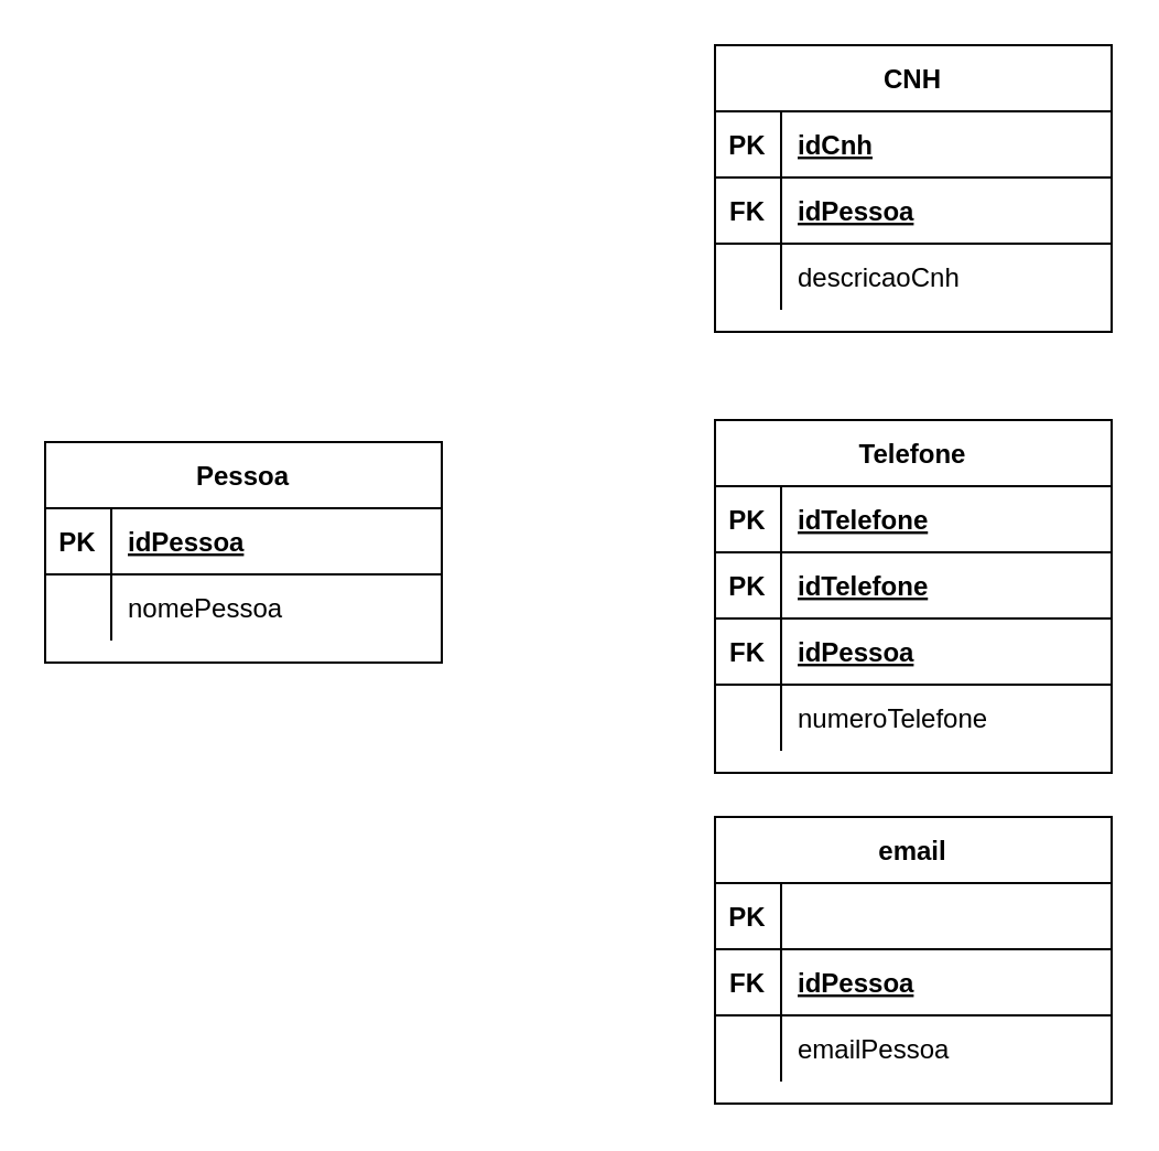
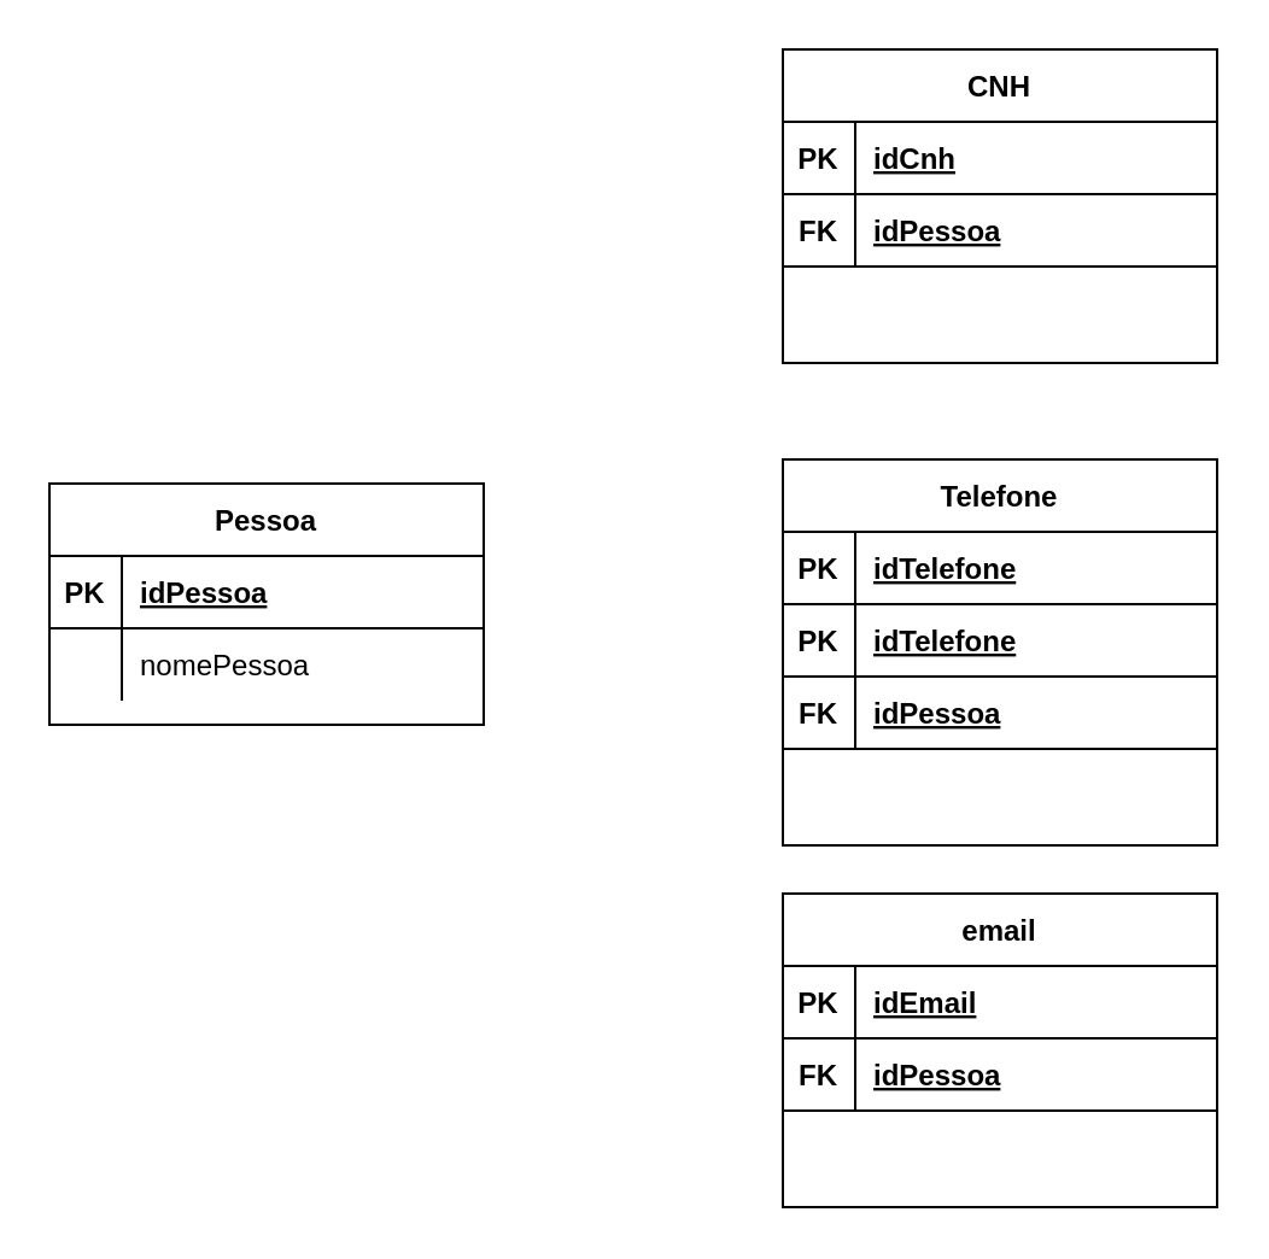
- <mxCell id="18" value="descricaoCnh" style="shape=partialRectangle;connectable=0;fillColor=none;top=0;left=0;bottom=0;right=0;align=left;spacingLeft=6;overflow=hidden;" vertex="1" parent="16"><mxGeometry x="30" width="150" height="30" as="geometry" /></mxCell>
- <mxCell id="41" value="numeroTelefone" style="shape=partialRectangle;connectable=0;fillColor=none;top=0;left=0;bottom=0;right=0;align=left;spacingLeft=6;overflow=hidden;" vertex="1" parent="39"><mxGeometry x="30" width="150" height="30" as="geometry" /></mxCell>
+ <mxCell id="22" value="idEmail" style="shape=partialRectangle;connectable=0;fillColor=none;top=0;left=0;bottom=0;right=0;align=left;spacingLeft=6;fontStyle=5;overflow=hidden;" vertex="1" parent="20"><mxGeometry x="30" width="150" height="30" as="geometry" /></mxCell>
- <mxCell id="28" value="emailPessoa" style="shape=partialRectangle;connectable=0;fillColor=none;top=0;left=0;bottom=0;right=0;align=left;spacingLeft=6;overflow=hidden;" vertex="1" parent="26"><mxGeometry x="30" width="150" height="30" as="geometry" /></mxCell>
